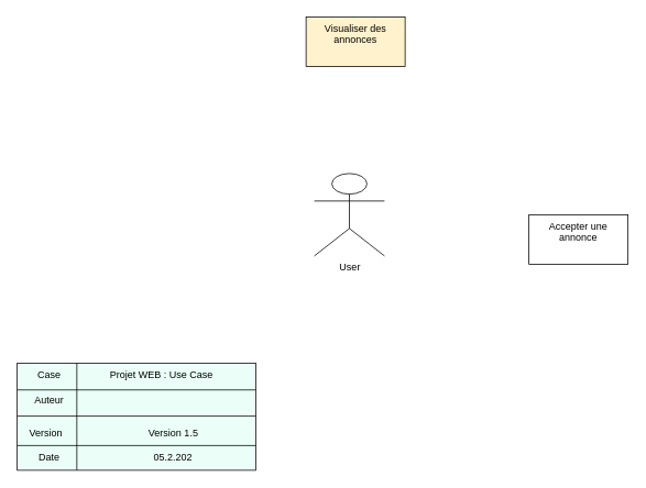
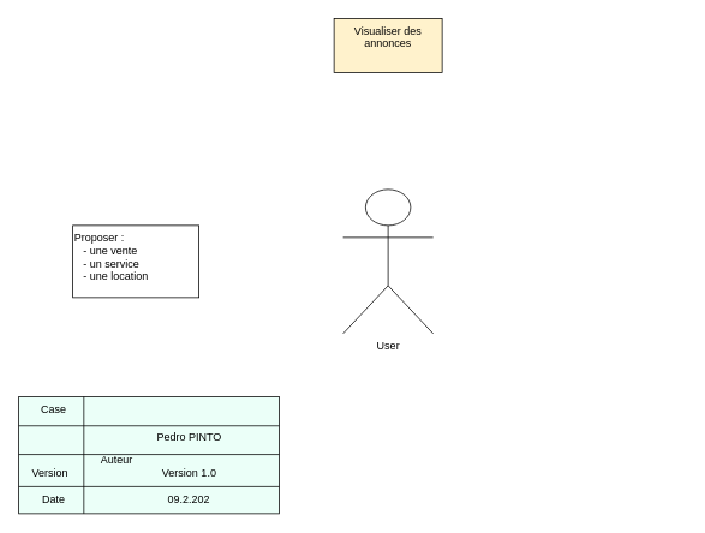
- <mxCell id="2" value="User" style="shape=umlActor;verticalLabelPosition=bottom;verticalAlign=top;html=1;outlineConnect=0;" parent="1" vertex="1"><mxGeometry x="380" y="210" width="85" height="100" as="geometry" /></mxCell>
+ <mxCell id="2" value="User" style="shape=umlActor;verticalLabelPosition=bottom;verticalAlign=top;html=1;outlineConnect=0;" parent="1" vertex="1"><mxGeometry x="380" y="210" width="100" height="160" as="geometry" /></mxCell>
+ <mxCell id="3" value="Proposer :&amp;nbsp;&lt;br&gt;&amp;nbsp; &amp;nbsp;- une vente&lt;br&gt;&amp;nbsp; &amp;nbsp;- un service&lt;br&gt;&amp;nbsp; &amp;nbsp;- une location" style="whiteSpace=wrap;html=1;verticalAlign=top;align=left;" parent="1" vertex="1"><mxGeometry x="80" y="250" width="140" height="80" as="geometry" /></mxCell>
- <mxCell id="4" value="Accepter une annonce" style="whiteSpace=wrap;html=1;verticalAlign=top;" parent="1" vertex="1"><mxGeometry x="640" y="260" width="120" height="60" as="geometry" /></mxCell>
- <mxCell id="15" value="Projet WEB : &lt;font face=&quot;helvetica, sans-serif&quot;&gt;Use Case&lt;/font&gt;" style="text;html=1;strokeColor=none;fillColor=none;align=center;verticalAlign=middle;whiteSpace=wrap;rounded=0;" vertex="1" parent="1"><mxGeometry x="90" y="440" width="210" height="30" as="geometry" /></mxCell>
- <mxCell id="12" value="Auteur" style="text;html=1;strokeColor=none;fillColor=none;align=center;verticalAlign=middle;whiteSpace=wrap;rounded=0;" vertex="1" parent="1"><mxGeometry x="39" y="470" width="40" height="30" as="geometry" /></mxCell>
+ <mxCell id="12" value="Auteur" style="text;html=1;strokeColor=none;fillColor=none;align=center;verticalAlign=middle;whiteSpace=wrap;rounded=0;" vertex="1" parent="1"><mxGeometry x="109" y="495" width="40" height="30" as="geometry" /></mxCell>
+ <mxCell id="16" value="Pedro PINTO" style="text;html=1;strokeColor=none;fillColor=none;align=center;verticalAlign=middle;whiteSpace=wrap;rounded=0;" vertex="1" parent="1"><mxGeometry x="164.5" y="470" width="89" height="30" as="geometry" /></mxCell>
- <mxCell id="17" value="Version 1.5" style="text;html=1;strokeColor=none;fillColor=none;align=center;verticalAlign=middle;whiteSpace=wrap;rounded=0;" vertex="1" parent="1"><mxGeometry x="164.5" y="510" width="89" height="30" as="geometry" /></mxCell>
+ <mxCell id="17" value="Version 1.0" style="text;html=1;strokeColor=none;fillColor=none;align=center;verticalAlign=middle;whiteSpace=wrap;rounded=0;" vertex="1" parent="1"><mxGeometry x="164.5" y="510" width="89" height="30" as="geometry" /></mxCell>
- <mxCell id="18" value="05.2.202" style="text;html=1;strokeColor=none;fillColor=none;align=center;verticalAlign=middle;whiteSpace=wrap;rounded=0;" vertex="1" parent="1"><mxGeometry x="189" y="540" width="40" height="30" as="geometry" /></mxCell>
+ <mxCell id="18" value="09.2.202" style="text;html=1;strokeColor=none;fillColor=none;align=center;verticalAlign=middle;whiteSpace=wrap;rounded=0;" vertex="1" parent="1"><mxGeometry x="189" y="540" width="40" height="30" as="geometry" /></mxCell>
